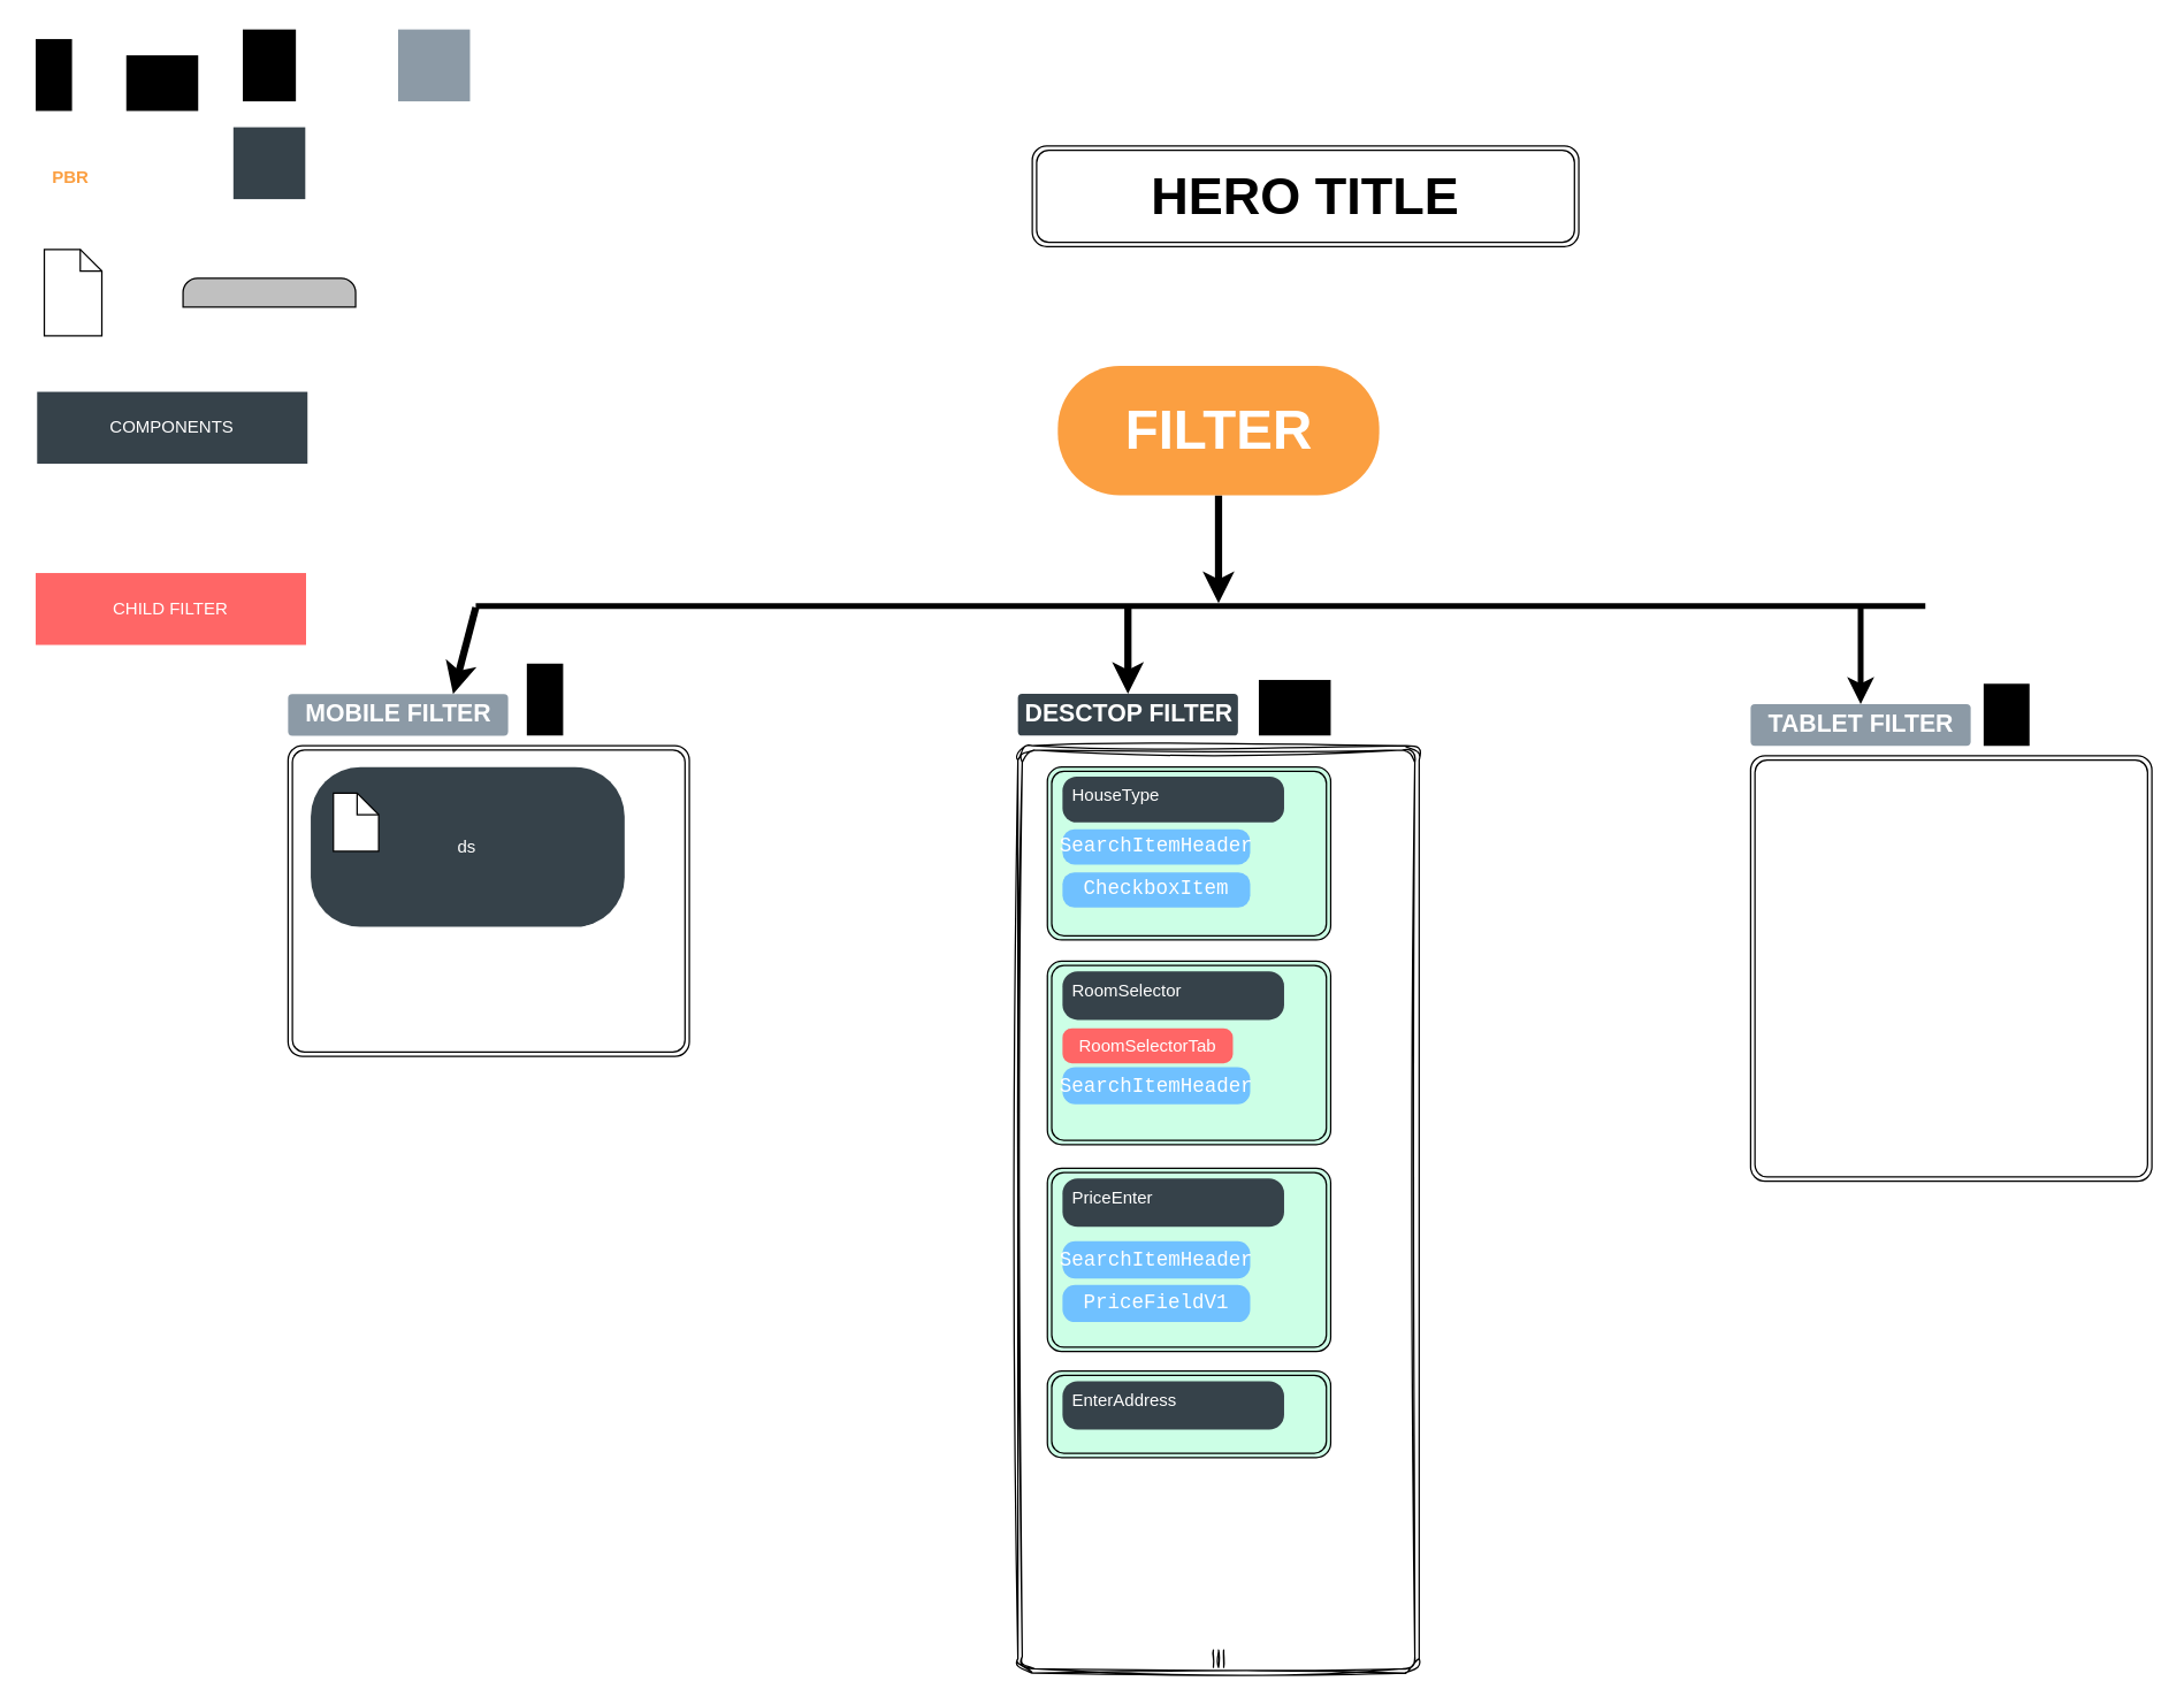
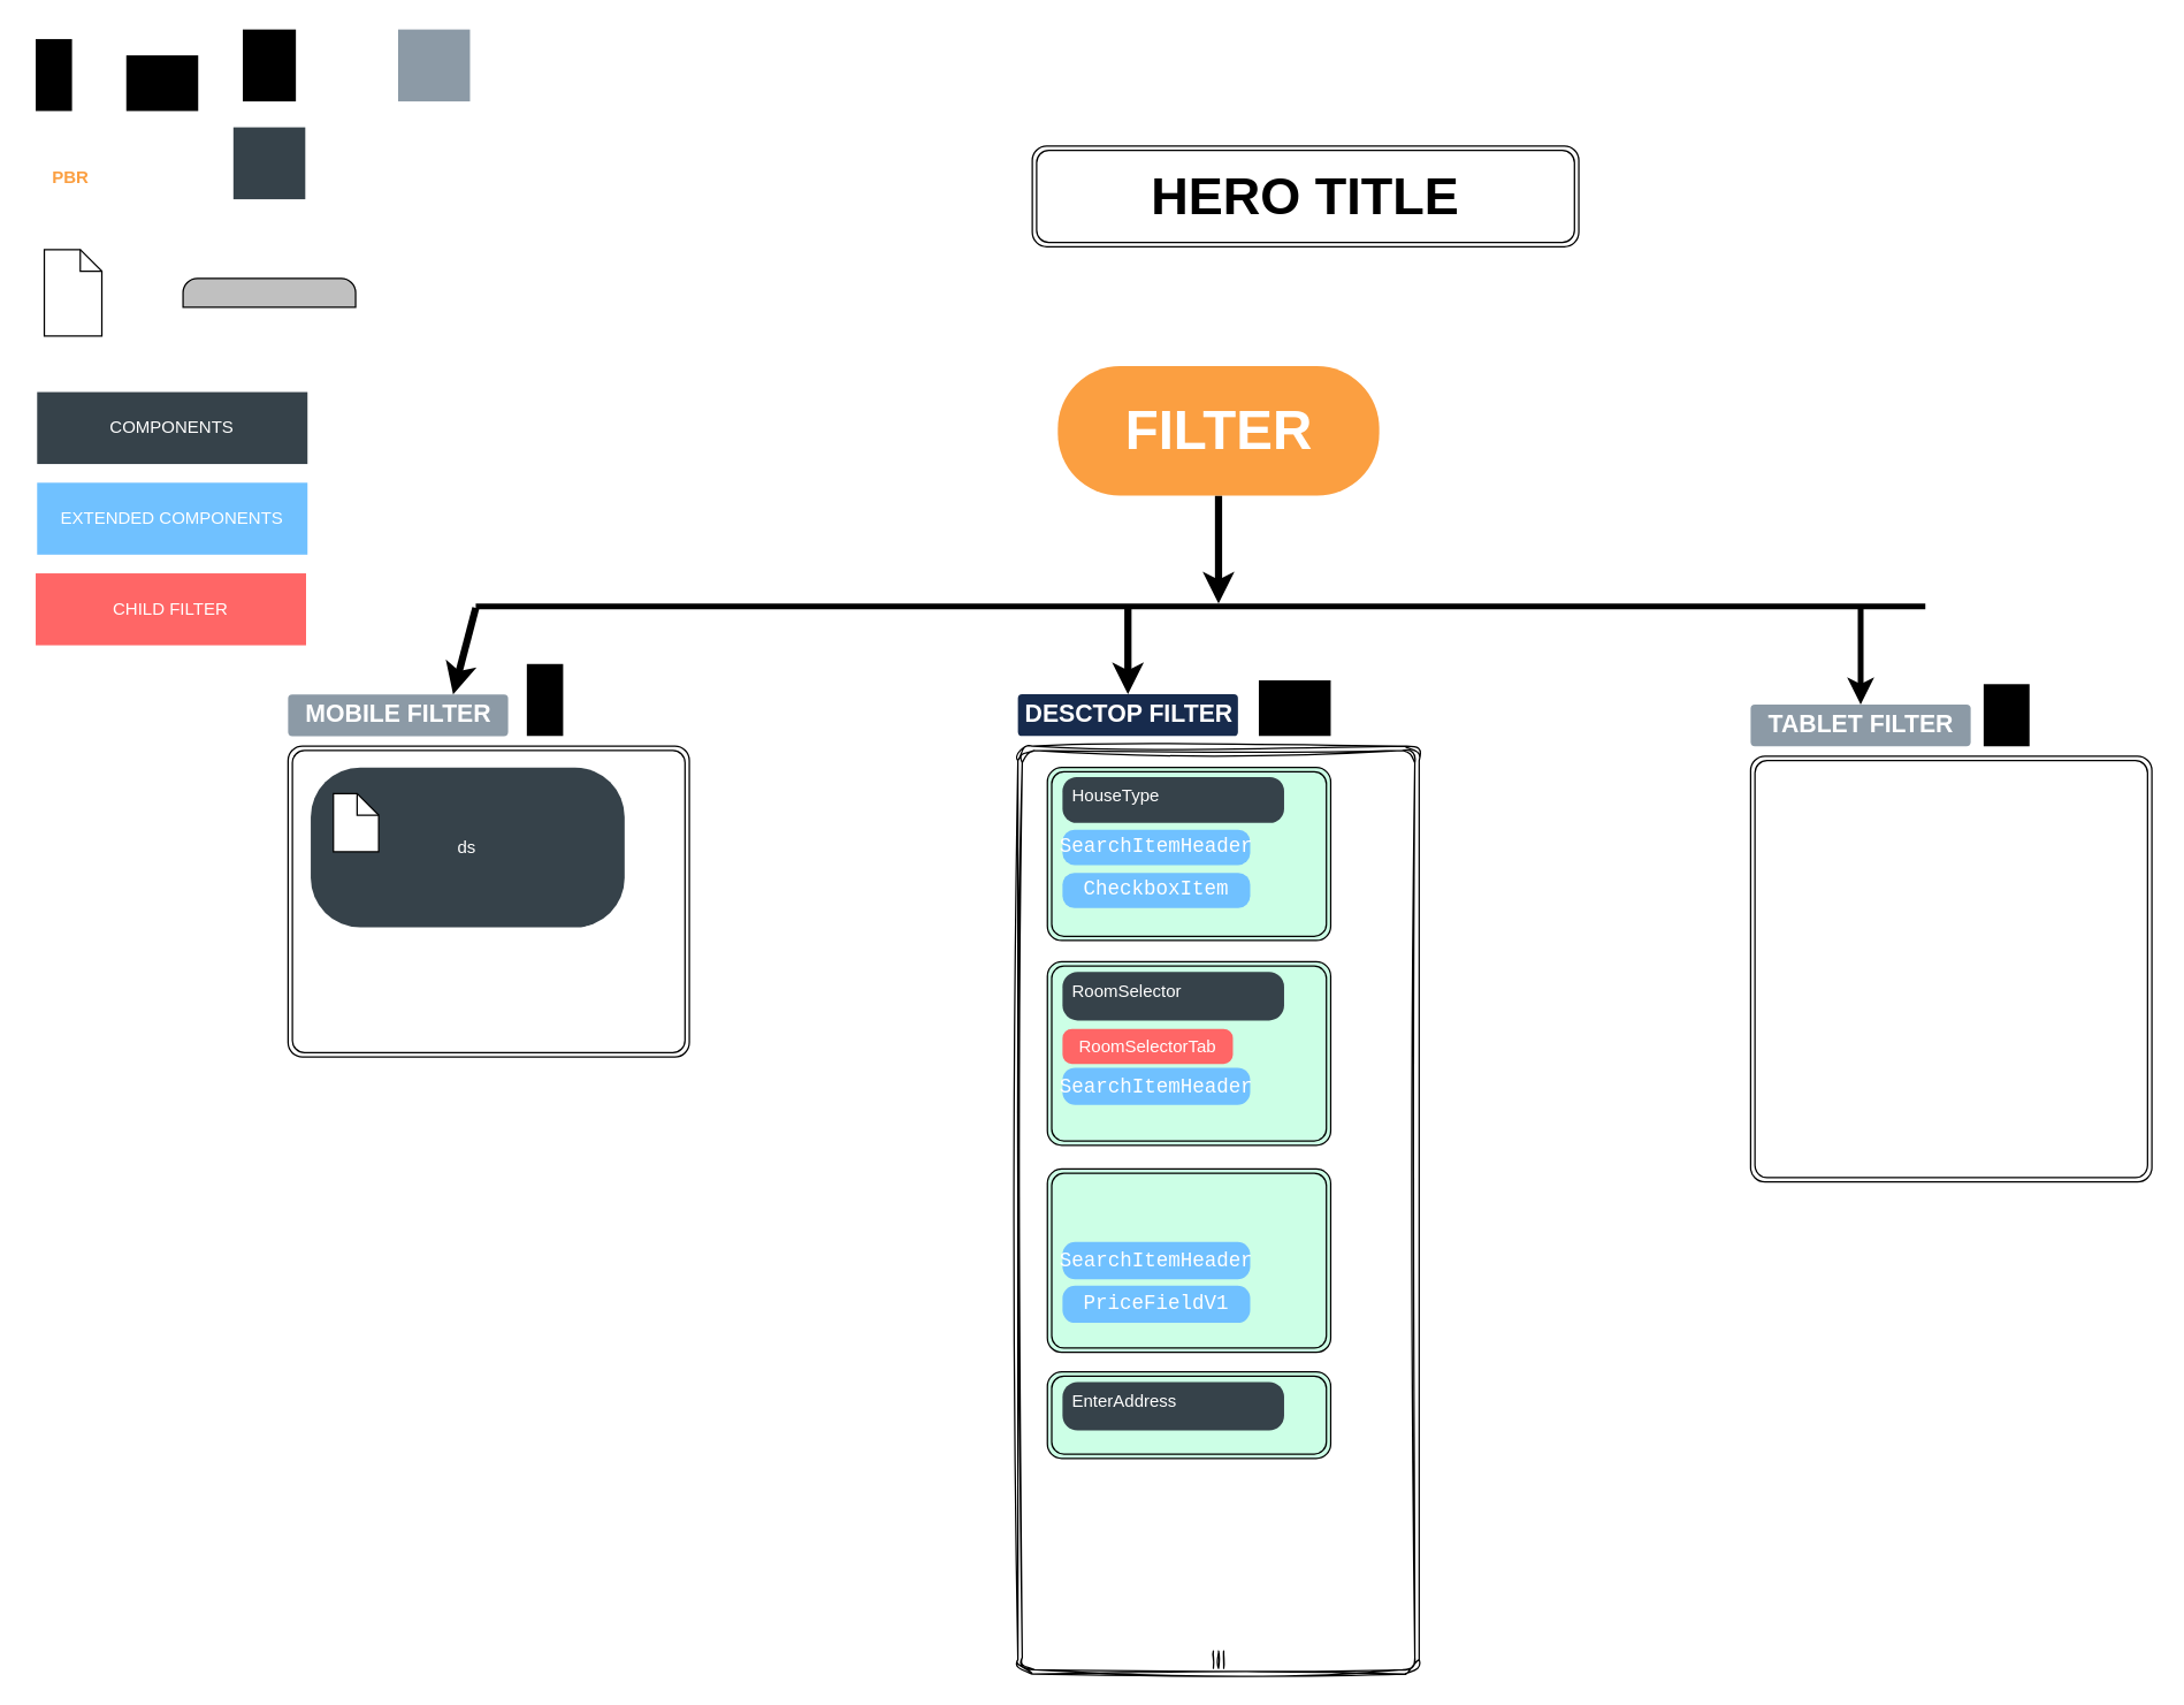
+ <mxCell id="44" value="EXTENDED COMPONENTS" style="fillColor=light-dark(#70c1ff, #0c2100);strokeColor=none;whiteSpace=wrap;html=1;fontColor=#FFFFFF;" vertex="1" parent="1"><mxGeometry x="25" y="335" width="188" height="50" as="geometry" /></mxCell>
- <mxCell id="7" value="&lt;span style=&quot;font-size: 17px;&quot;&gt;&lt;b&gt;&lt;font style=&quot;color: rgb(255, 255, 255);&quot;&gt;DESCTOP FILTER&lt;/font&gt;&lt;/b&gt;&lt;/span&gt;" style="rounded=1;arcSize=10;fillColor=#36424a;strokeColor=none;html=1;fontSize=11;align=center;fontColor=#ffffff;fontStyle=0;fontSize=11;sketch=0;" vertex="1" parent="1"><mxGeometry x="707" y="482" width="153" height="29" as="geometry" /></mxCell>
+ <mxCell id="7" value="&lt;span style=&quot;font-size: 17px;&quot;&gt;&lt;b&gt;&lt;font style=&quot;color: rgb(255, 255, 255);&quot;&gt;DESCTOP FILTER&lt;/font&gt;&lt;/b&gt;&lt;/span&gt;" style="rounded=1;arcSize=10;fillColor=#172B4D;strokeColor=none;html=1;fontSize=11;align=center;fontColor=#ffffff;fontStyle=0;fontSize=11;sketch=0;" vertex="1" parent="1"><mxGeometry x="707" y="482" width="153" height="29" as="geometry" /></mxCell>
- <mxCell id="29" value="PriceEnter" style="fillColor=#36424A;strokeColor=none;whiteSpace=wrap;html=1;rounded=1;arcSize=31;fontColor=#FFFFFF;connectable=0;movable=0;align=left;spacingBottom=5;spacingLeft=5;spacingRight=5;" vertex="1" parent="28"><mxGeometry x="10.501" y="7.047" width="154.098" height="33.688" as="geometry" /></mxCell>
